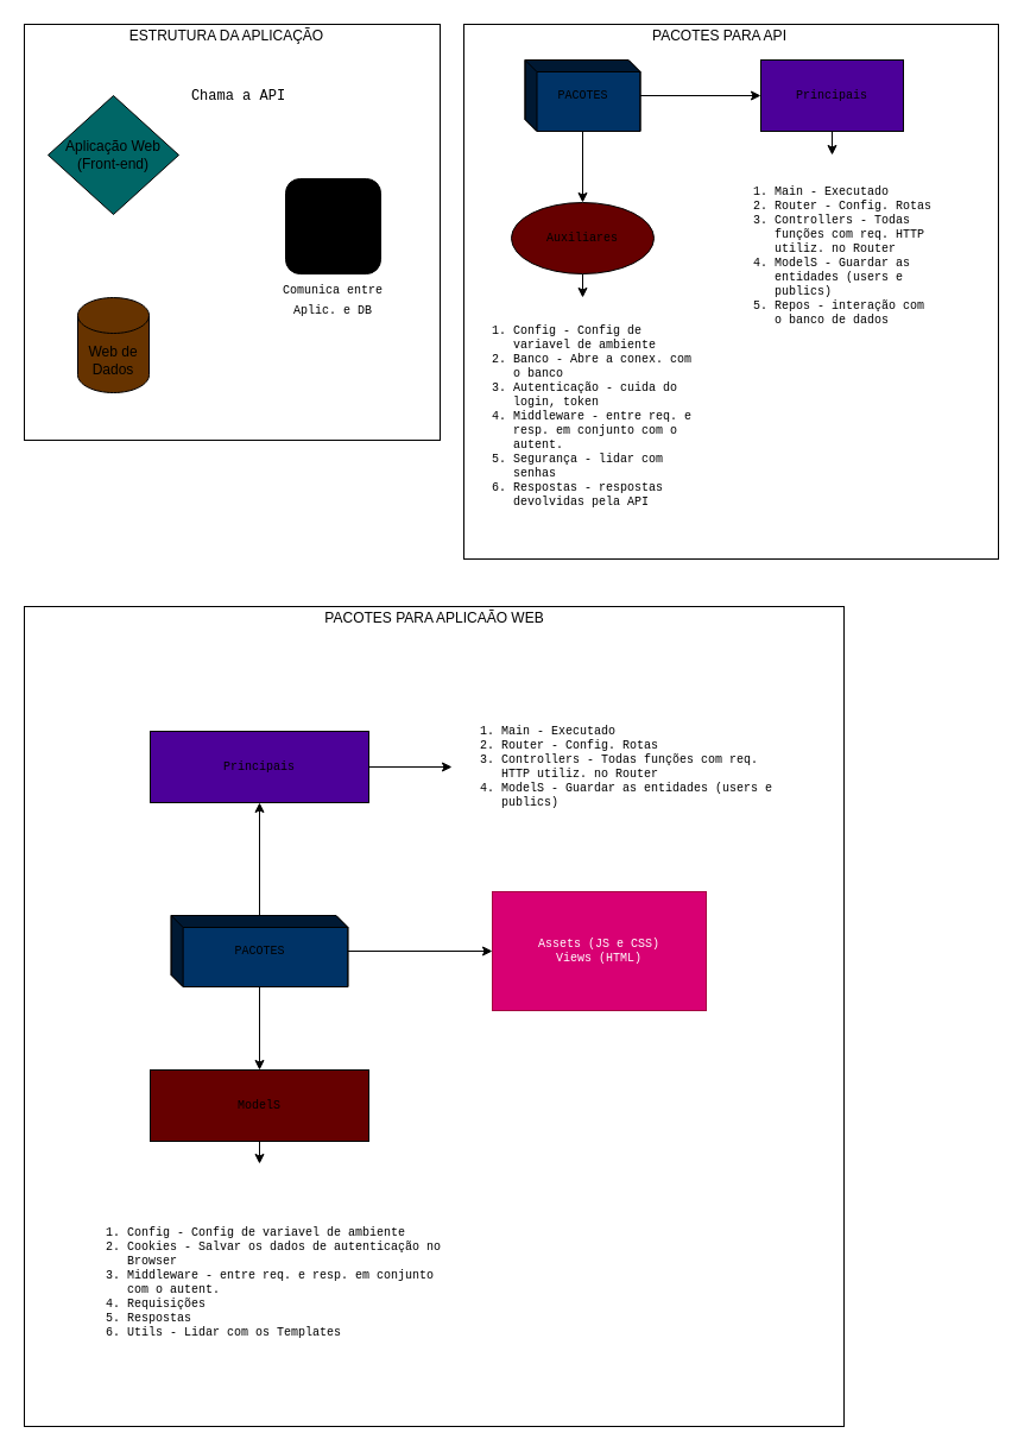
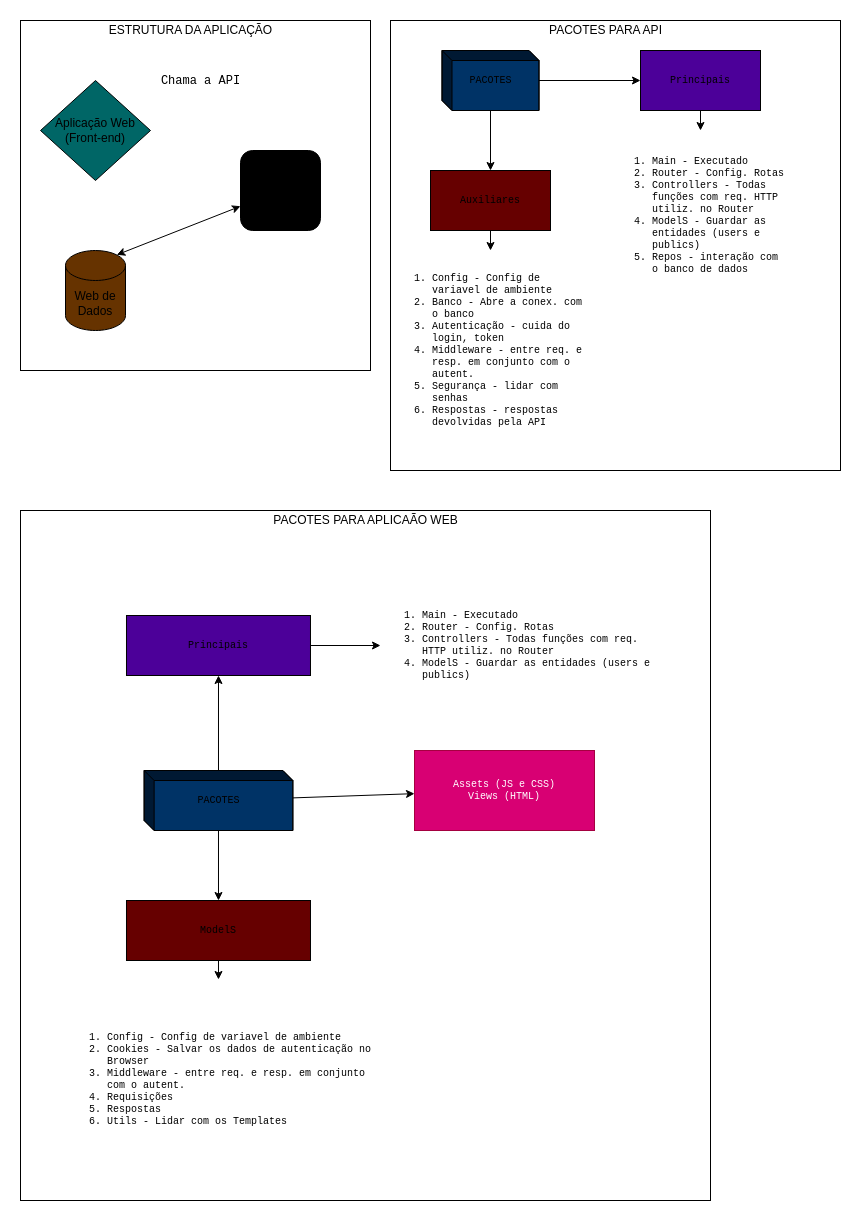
- <mxCell id="8" value="Auxiliares" style="ellipse;whiteSpace=wrap;html=1;fontSize=10;fontFamily=Courier New;fillColor=#660000;dashed=0;" parent="2" vertex="1"><mxGeometry x="40" y="150" width="120" height="60" as="geometry" /></mxCell>
+ <mxCell id="8" value="Auxiliares" style="whiteSpace=wrap;html=1;fontSize=10;fontFamily=Courier New;fillColor=#660000;dashed=0;" parent="2" vertex="1"><mxGeometry x="40" y="150" width="120" height="60" as="geometry" /></mxCell>
+ <mxCell id="21" value="" style="endArrow=classic;startArrow=classic;html=1;entryX=0.855;entryY=0;entryDx=0;entryDy=4.35;entryPerimeter=0;" parent="14" source="18" target="17" edge="1"><mxGeometry width="50" height="50" relative="1" as="geometry"><mxPoint x="210.0" y="140" as="sourcePoint" /><mxPoint x="271.655" y="121.387" as="targetPoint" /></mxGeometry></mxCell>
- <mxCell id="22" value="&lt;h3&gt;&lt;font style=&quot;font-size: 10px ; font-weight: normal&quot; face=&quot;Courier New&quot;&gt;Comunica entre Aplic. e DB&lt;/font&gt;&lt;/h3&gt;" style="text;html=1;strokeColor=none;fillColor=none;spacing=5;spacingTop=-20;whiteSpace=wrap;overflow=hidden;rounded=0;align=center;" parent="14" vertex="1"><mxGeometry x="210" y="210" width="100" height="60" as="geometry" /></mxCell>
- <mxCell id="35" value="Assets (JS e CSS)&lt;br&gt;Views (HTML)" style="whiteSpace=wrap;html=1;fontSize=10;fontFamily=Courier New;fillColor=#d80073;dashed=0;fontColor=#ffffff;strokeColor=#A50040;" parent="23" vertex="1"><mxGeometry x="394" y="240" width="180" height="100" as="geometry" /></mxCell>
+ <mxCell id="35" value="Assets (JS e CSS)&lt;br&gt;Views (HTML)" style="whiteSpace=wrap;html=1;fontSize=10;fontFamily=Courier New;fillColor=#d80073;dashed=0;fontColor=#ffffff;strokeColor=#A50040;" parent="23" vertex="1"><mxGeometry x="394" y="240" width="180" height="80" as="geometry" /></mxCell>
